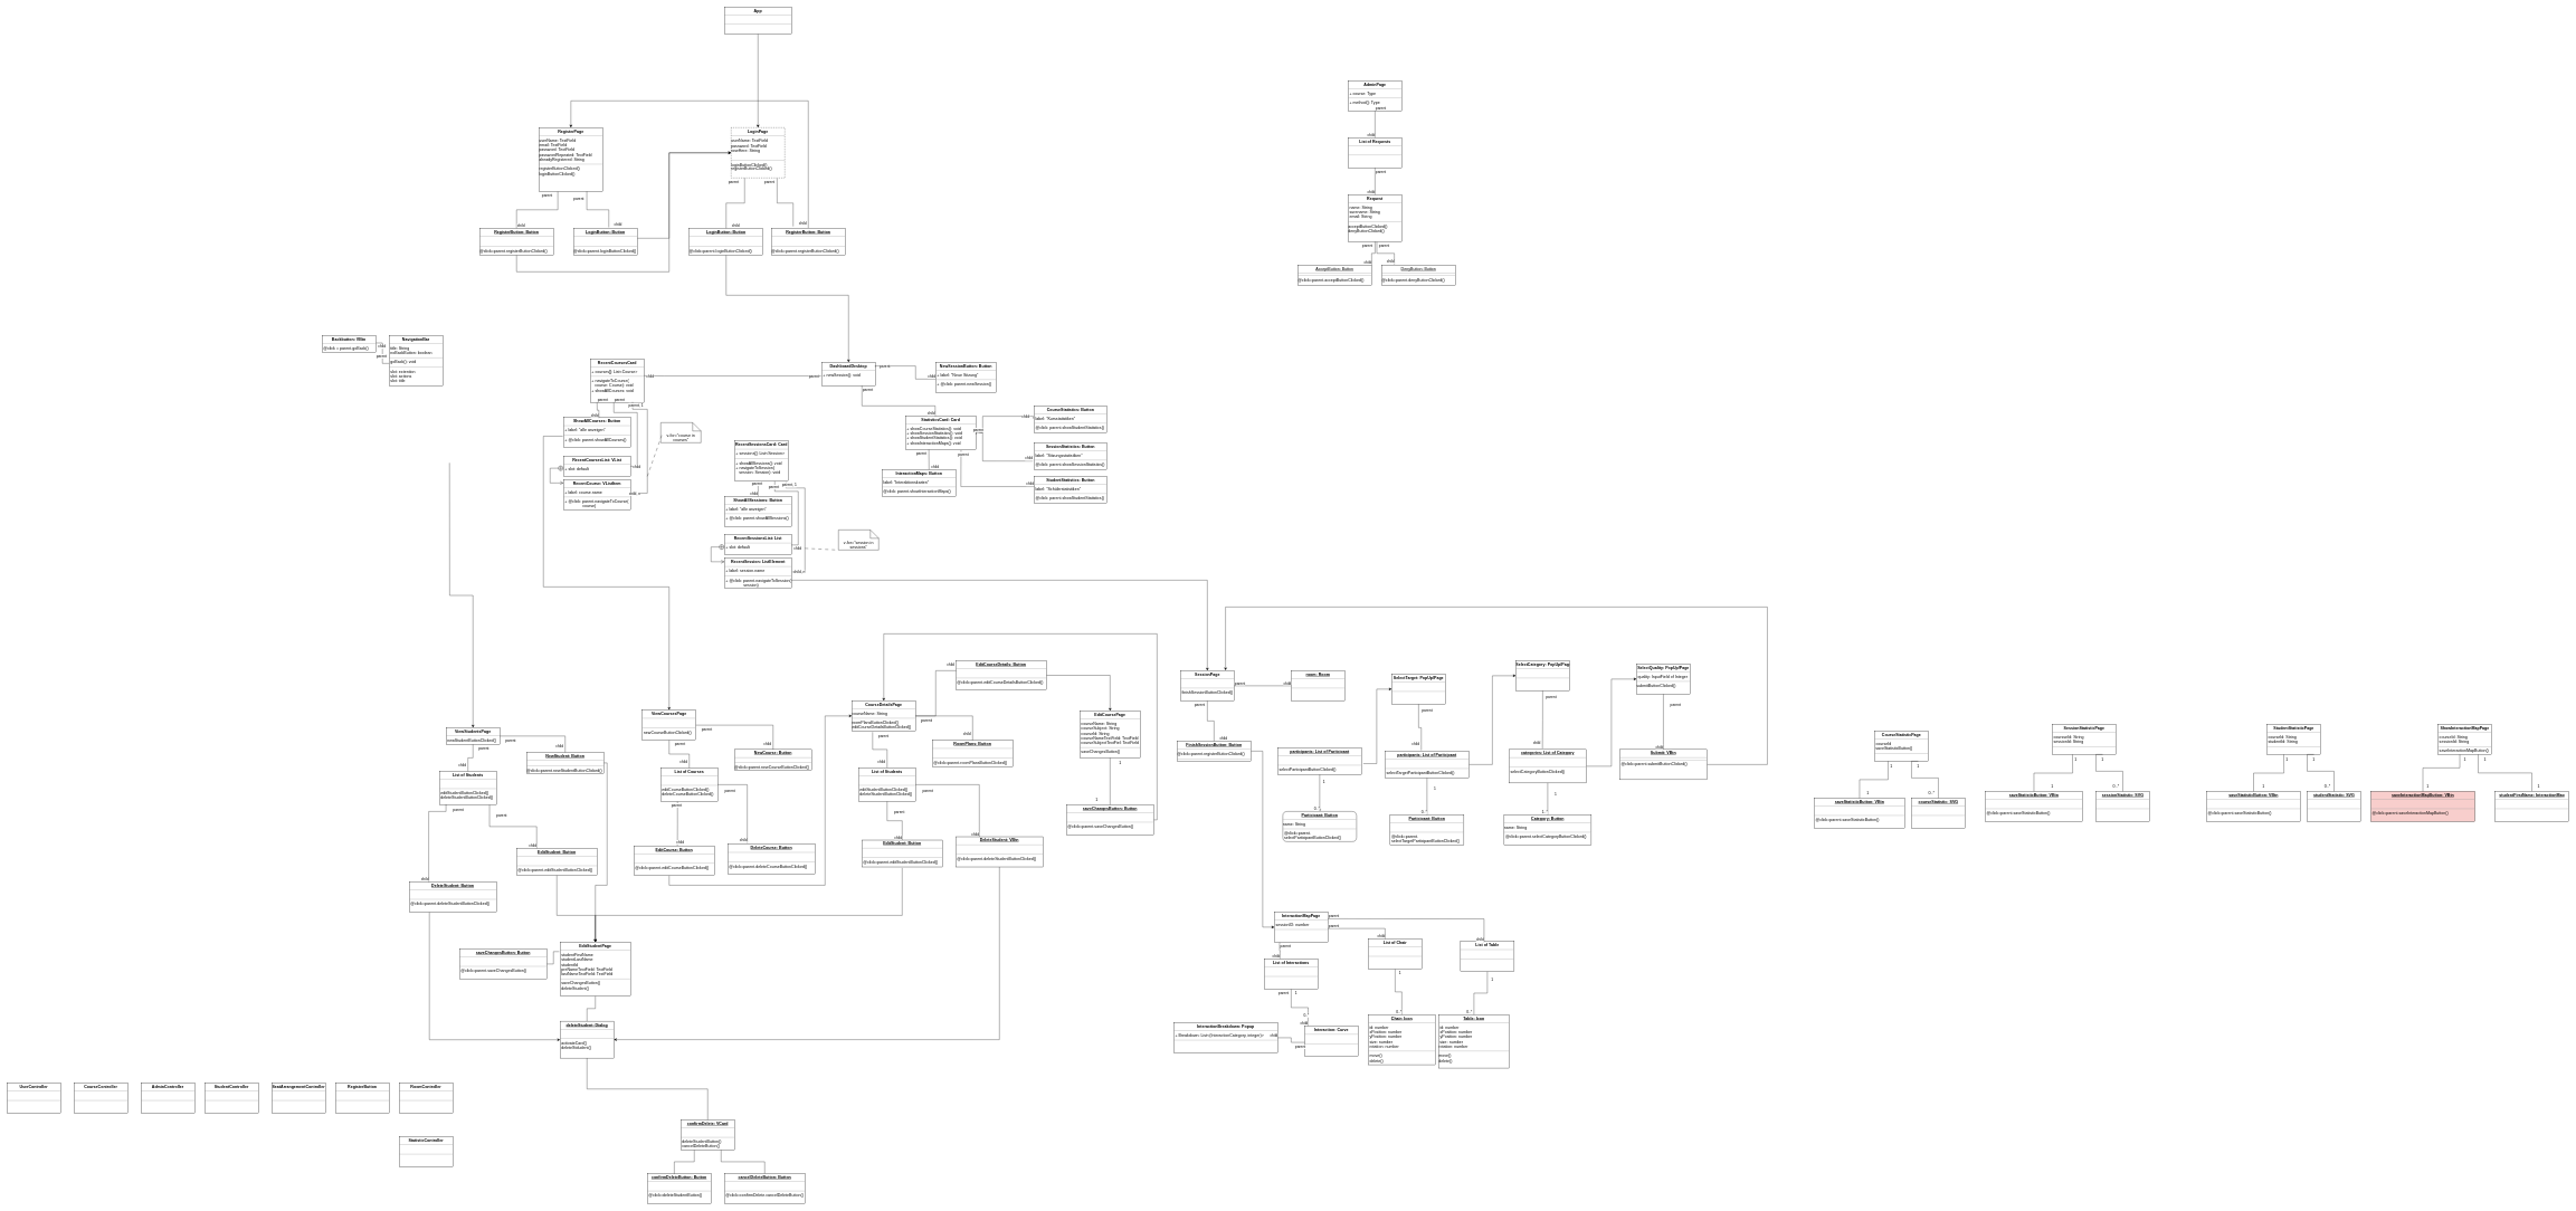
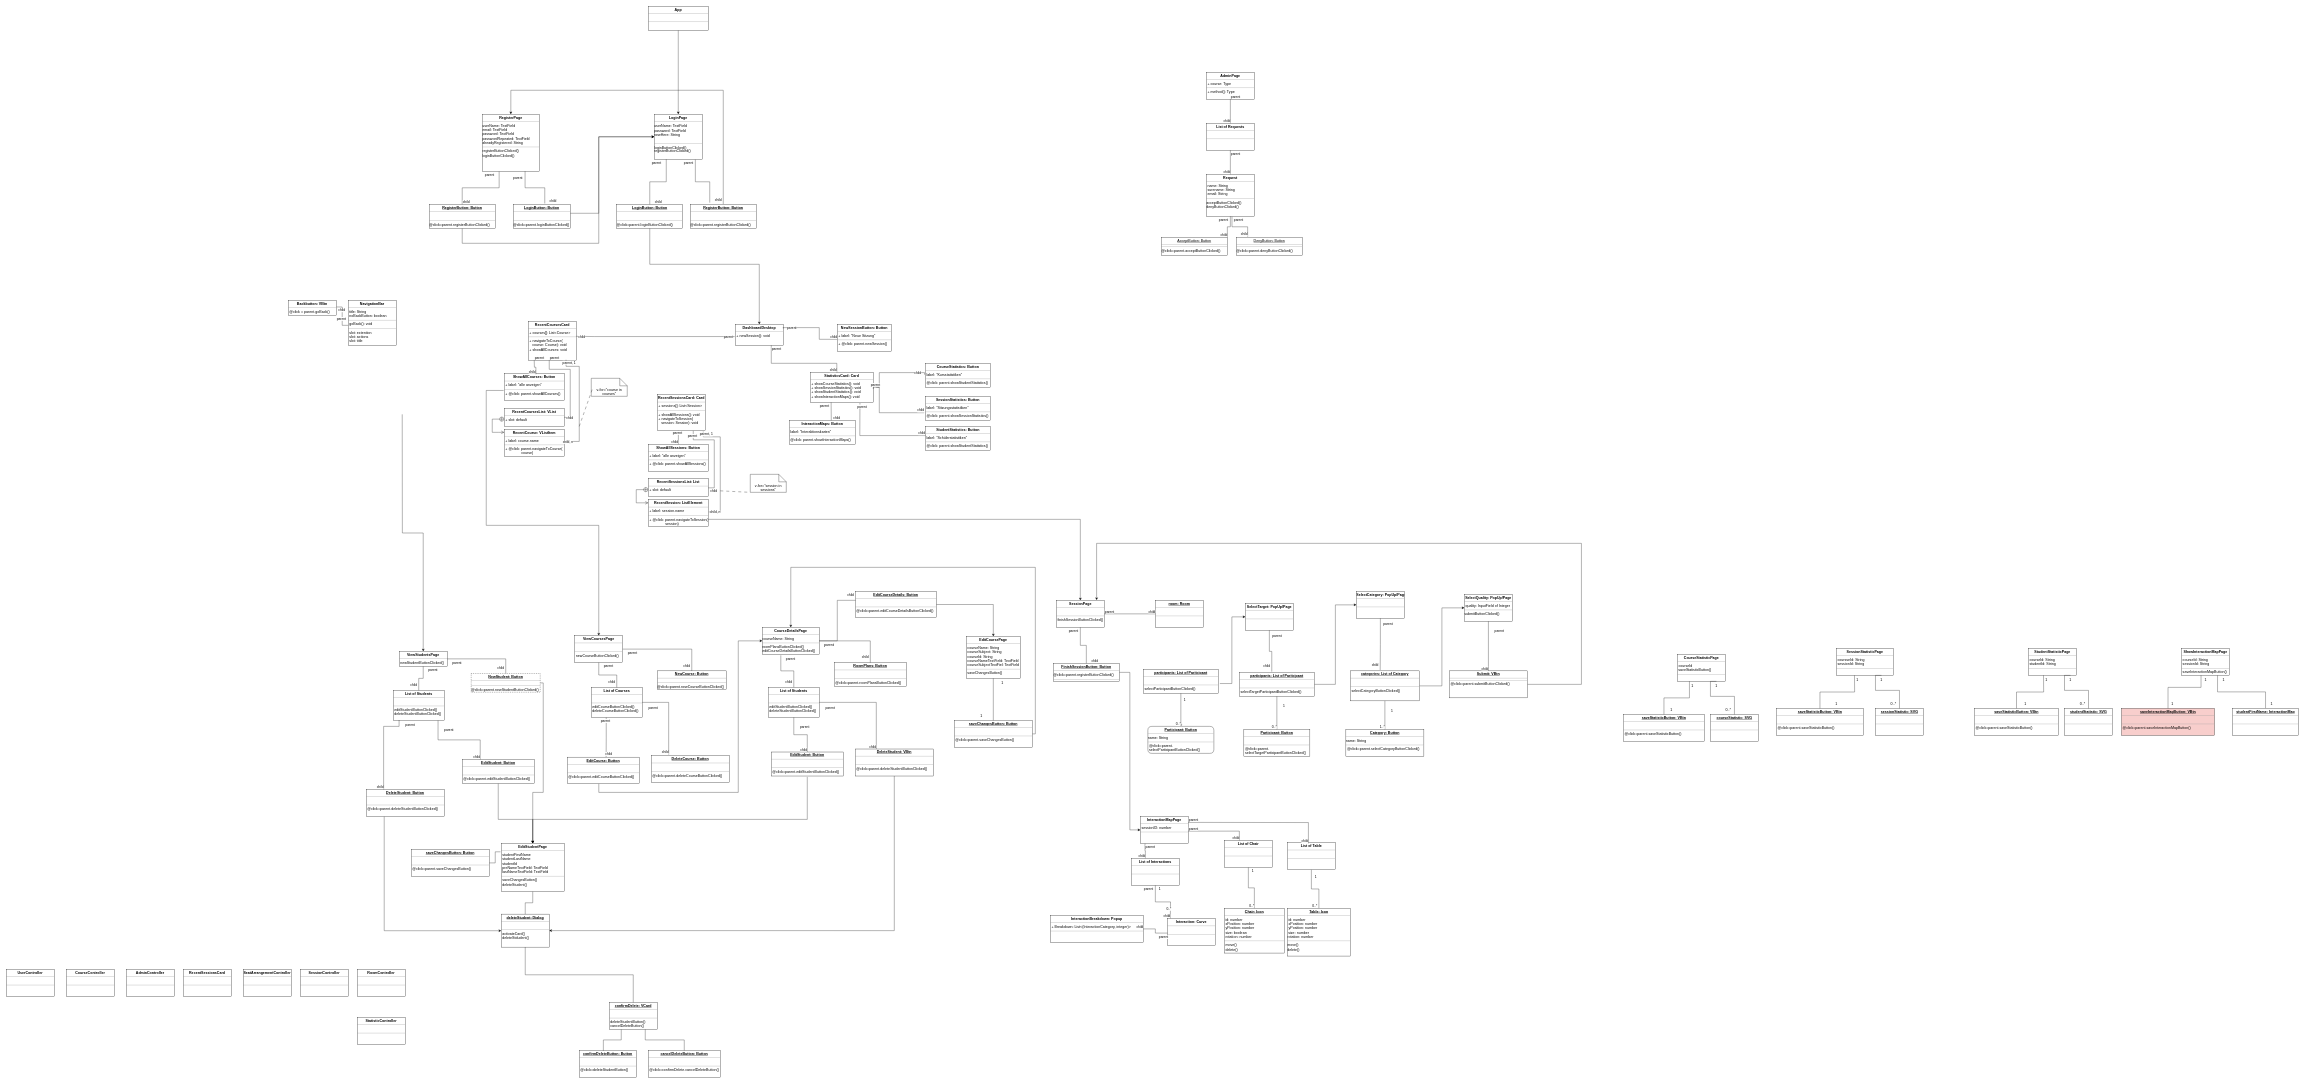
- <mxCell id="65" value="&lt;p style=&quot;margin:0px;margin-top:4px;text-align:center;&quot;&gt;&lt;b&gt;LoginPage&lt;/b&gt;&lt;br&gt;&lt;/p&gt;&lt;hr size=&quot;1&quot;&gt;&lt;div style=&quot;height:2px;&quot;&gt;&lt;/div&gt;&lt;div&gt;userName: TextField&lt;/div&gt;&lt;div&gt;password: TextField&lt;/div&gt;&lt;div&gt;newHere: String&lt;br&gt;&lt;/div&gt;&lt;br&gt;&lt;hr size=&quot;1&quot;&gt;&lt;div style=&quot;height:2px;&quot;&gt;loginButtonClicked()&lt;/div&gt;&lt;div style=&quot;height:2px;&quot;&gt;&lt;br&gt;&lt;/div&gt;&lt;div style=&quot;height:2px;&quot;&gt;&lt;br&gt;&lt;/div&gt;&lt;div style=&quot;height:2px;&quot;&gt;&lt;br&gt;&lt;/div&gt;&lt;div style=&quot;height:2px;&quot;&gt;&lt;br&gt;&lt;/div&gt;&lt;div style=&quot;height:2px;&quot;&gt;&lt;br&gt;&lt;/div&gt;&lt;div style=&quot;height:2px;&quot;&gt;registerButtonClicked()&lt;br&gt;&lt;/div&gt;" style="verticalAlign=top;align=left;overflow=fill;fontSize=12;fontFamily=Helvetica;html=1;dashed=1;" parent="1" vertex="1"><mxGeometry x="2180" y="380" width="160" height="150" as="geometry" /></mxCell>
+ <mxCell id="65" value="&lt;p style=&quot;margin:0px;margin-top:4px;text-align:center;&quot;&gt;&lt;b&gt;LoginPage&lt;/b&gt;&lt;br&gt;&lt;/p&gt;&lt;hr size=&quot;1&quot;&gt;&lt;div style=&quot;height:2px;&quot;&gt;&lt;/div&gt;&lt;div&gt;userName: TextField&lt;/div&gt;&lt;div&gt;password: TextField&lt;/div&gt;&lt;div&gt;newHere: String&lt;br&gt;&lt;/div&gt;&lt;br&gt;&lt;hr size=&quot;1&quot;&gt;&lt;div style=&quot;height:2px;&quot;&gt;loginButtonClicked()&lt;/div&gt;&lt;div style=&quot;height:2px;&quot;&gt;&lt;br&gt;&lt;/div&gt;&lt;div style=&quot;height:2px;&quot;&gt;&lt;br&gt;&lt;/div&gt;&lt;div style=&quot;height:2px;&quot;&gt;&lt;br&gt;&lt;/div&gt;&lt;div style=&quot;height:2px;&quot;&gt;&lt;br&gt;&lt;/div&gt;&lt;div style=&quot;height:2px;&quot;&gt;&lt;br&gt;&lt;/div&gt;&lt;div style=&quot;height:2px;&quot;&gt;registerButtonClicked()&lt;br&gt;&lt;/div&gt;" style="verticalAlign=top;align=left;overflow=fill;fontSize=12;fontFamily=Helvetica;html=1;" parent="1" vertex="1"><mxGeometry x="2180" y="380" width="160" height="150" as="geometry" /></mxCell>
- <mxCell id="170" value="&lt;p style=&quot;margin:0px;margin-top:4px;text-align:center;&quot;&gt;&lt;u&gt;&lt;b&gt;NewStudent: Button&lt;/b&gt;&lt;br&gt;&lt;/u&gt;&lt;/p&gt;&lt;hr size=&quot;1&quot;&gt;&lt;div style=&quot;height:2px;&quot;&gt;&lt;/div&gt;&lt;hr size=&quot;1&quot;&gt;&lt;div style=&quot;height:2px;&quot;&gt;@click=parent.newStudentButtonClicked()&lt;/div&gt;" style="verticalAlign=top;align=left;overflow=fill;fontSize=12;fontFamily=Helvetica;html=1;" parent="1" vertex="1"><mxGeometry x="1570" y="2243.75" width="230" height="62.5" as="geometry" /></mxCell>
+ <mxCell id="170" value="&lt;p style=&quot;margin:0px;margin-top:4px;text-align:center;&quot;&gt;&lt;u&gt;&lt;b&gt;NewStudent: Button&lt;/b&gt;&lt;br&gt;&lt;/u&gt;&lt;/p&gt;&lt;hr size=&quot;1&quot;&gt;&lt;div style=&quot;height:2px;&quot;&gt;&lt;/div&gt;&lt;hr size=&quot;1&quot;&gt;&lt;div style=&quot;height:2px;&quot;&gt;@click=parent.newStudentButtonClicked()&lt;/div&gt;" style="verticalAlign=top;align=left;overflow=fill;fontSize=12;fontFamily=Helvetica;html=1;dashed=1;" parent="1" vertex="1"><mxGeometry x="1570" y="2243.75" width="230" height="62.5" as="geometry" /></mxCell>
- <mxCell id="196" value="&lt;p style=&quot;margin:0px;margin-top:4px;text-align:center;&quot;&gt;&lt;b&gt;List of Table&lt;br&gt;&lt;/b&gt;&lt;/p&gt;&lt;hr size=&quot;1&quot;&gt;&lt;p style=&quot;margin:0px;margin-left:4px;&quot;&gt;&lt;br&gt;&lt;/p&gt;&lt;hr size=&quot;1&quot;&gt;&lt;p style=&quot;margin:0px;margin-left:4px;&quot;&gt;&lt;br&gt;&lt;/p&gt;" style="verticalAlign=top;align=left;overflow=fill;fontSize=12;fontFamily=Helvetica;html=1;" parent="1" vertex="1"><mxGeometry x="4355" y="2807.94" width="160" height="90" as="geometry" /></mxCell>
+ <mxCell id="196" value="&lt;p style=&quot;margin:0px;margin-top:4px;text-align:center;&quot;&gt;&lt;b&gt;List of Table&lt;br&gt;&lt;/b&gt;&lt;/p&gt;&lt;hr size=&quot;1&quot;&gt;&lt;p style=&quot;margin:0px;margin-left:4px;&quot;&gt;&lt;br&gt;&lt;/p&gt;&lt;hr size=&quot;1&quot;&gt;&lt;p style=&quot;margin:0px;margin-left:4px;&quot;&gt;&lt;br&gt;&lt;/p&gt;" style="verticalAlign=top;align=left;overflow=fill;fontSize=12;fontFamily=Helvetica;html=1;" parent="1" vertex="1"><mxGeometry x="4290" y="2807.94" width="160" height="90" as="geometry" /></mxCell>
- <mxCell id="197" value="&lt;p style=&quot;margin:0px;margin-top:4px;text-align:center;&quot;&gt;&lt;b&gt;&lt;u&gt;Chair: Icon&lt;/u&gt;&lt;br&gt;&lt;/b&gt;&lt;/p&gt;&lt;hr size=&quot;1&quot;&gt;&lt;p style=&quot;margin:0px;margin-left:4px;&quot;&gt;id: number&lt;br&gt;&lt;/p&gt;&lt;p style=&quot;margin:0px;margin-left:4px;&quot;&gt;xPosition: number&lt;/p&gt;&lt;p style=&quot;margin:0px;margin-left:4px;&quot;&gt;yPosition: number&lt;/p&gt;&lt;p style=&quot;margin:0px;margin-left:4px;&quot;&gt;size: number&lt;/p&gt;&lt;p style=&quot;margin:0px;margin-left:4px;&quot;&gt;rotation: number&lt;br&gt;&lt;/p&gt;&lt;hr size=&quot;1&quot;&gt;&lt;p style=&quot;margin:0px;margin-left:4px;&quot;&gt;move()&lt;/p&gt;&lt;p style=&quot;margin:0px;margin-left:4px;&quot;&gt;delete()&lt;br&gt;&lt;/p&gt;" style="verticalAlign=top;align=left;overflow=fill;fontSize=12;fontFamily=Helvetica;html=1;" parent="1" vertex="1"><mxGeometry x="4080" y="3025.86" width="200" height="149.58" as="geometry" /></mxCell>
+ <mxCell id="197" value="&lt;p style=&quot;margin:0px;margin-top:4px;text-align:center;&quot;&gt;&lt;b&gt;&lt;u&gt;Chair: Icon&lt;/u&gt;&lt;br&gt;&lt;/b&gt;&lt;/p&gt;&lt;hr size=&quot;1&quot;&gt;&lt;p style=&quot;margin:0px;margin-left:4px;&quot;&gt;id: number&lt;br&gt;&lt;/p&gt;&lt;p style=&quot;margin:0px;margin-left:4px;&quot;&gt;xPosition: number&lt;/p&gt;&lt;p style=&quot;margin:0px;margin-left:4px;&quot;&gt;yPosition: number&lt;/p&gt;&lt;p style=&quot;margin:0px;margin-left:4px;&quot;&gt;size: boolean&lt;/p&gt;&lt;p style=&quot;margin:0px;margin-left:4px;&quot;&gt;rotation: number&lt;br&gt;&lt;/p&gt;&lt;hr size=&quot;1&quot;&gt;&lt;p style=&quot;margin:0px;margin-left:4px;&quot;&gt;move()&lt;/p&gt;&lt;p style=&quot;margin:0px;margin-left:4px;&quot;&gt;delete()&lt;br&gt;&lt;/p&gt;" style="verticalAlign=top;align=left;overflow=fill;fontSize=12;fontFamily=Helvetica;html=1;" parent="1" vertex="1"><mxGeometry x="4080" y="3025.86" width="200" height="149.58" as="geometry" /></mxCell>
- <mxCell id="10" value="&lt;p style=&quot;margin:0px;margin-top:4px;text-align:center;&quot;&gt;&lt;b&gt;StudentController&lt;/b&gt;&lt;/p&gt;&lt;hr size=&quot;1&quot;&gt;&lt;p style=&quot;margin:0px;margin-left:4px;&quot;&gt;&lt;br&gt;&lt;/p&gt;&lt;hr size=&quot;1&quot;&gt;&lt;p style=&quot;margin:0px;margin-left:4px;&quot;&gt;&lt;br&gt;&lt;/p&gt;" style="verticalAlign=top;align=left;overflow=fill;fontSize=12;fontFamily=Helvetica;html=1;" parent="1" vertex="1"><mxGeometry x="610" y="3230" width="160" height="90" as="geometry" /></mxCell>
+ <mxCell id="10" value="&lt;p style=&quot;margin:0px;margin-top:4px;text-align:center;&quot;&gt;&lt;b&gt;RecentSessionsCard&lt;/b&gt;&lt;/p&gt;&lt;hr size=&quot;1&quot;&gt;&lt;p style=&quot;margin:0px;margin-left:4px;&quot;&gt;&lt;br&gt;&lt;/p&gt;&lt;hr size=&quot;1&quot;&gt;&lt;p style=&quot;margin:0px;margin-left:4px;&quot;&gt;&lt;br&gt;&lt;/p&gt;" style="verticalAlign=top;align=left;overflow=fill;fontSize=12;fontFamily=Helvetica;html=1;" parent="1" vertex="1"><mxGeometry x="610" y="3230" width="160" height="90" as="geometry" /></mxCell>
- <mxCell id="12" value="&lt;p style=&quot;margin:0px;margin-top:4px;text-align:center;&quot;&gt;&lt;b&gt;RegisterButton&lt;/b&gt;&lt;/p&gt;&lt;hr size=&quot;1&quot;&gt;&lt;p style=&quot;margin:0px;margin-left:4px;&quot;&gt;&lt;br&gt;&lt;/p&gt;&lt;hr size=&quot;1&quot;&gt;&lt;p style=&quot;margin:0px;margin-left:4px;&quot;&gt;&lt;br&gt;&lt;/p&gt;" style="verticalAlign=top;align=left;overflow=fill;fontSize=12;fontFamily=Helvetica;html=1;" parent="1" vertex="1"><mxGeometry x="1000" y="3230" width="160" height="90" as="geometry" /></mxCell>
+ <mxCell id="12" value="&lt;p style=&quot;margin:0px;margin-top:4px;text-align:center;&quot;&gt;&lt;b&gt;SessionController&lt;/b&gt;&lt;/p&gt;&lt;hr size=&quot;1&quot;&gt;&lt;p style=&quot;margin:0px;margin-left:4px;&quot;&gt;&lt;br&gt;&lt;/p&gt;&lt;hr size=&quot;1&quot;&gt;&lt;p style=&quot;margin:0px;margin-left:4px;&quot;&gt;&lt;br&gt;&lt;/p&gt;" style="verticalAlign=top;align=left;overflow=fill;fontSize=12;fontFamily=Helvetica;html=1;" parent="1" vertex="1"><mxGeometry x="1000" y="3230" width="160" height="90" as="geometry" /></mxCell>
